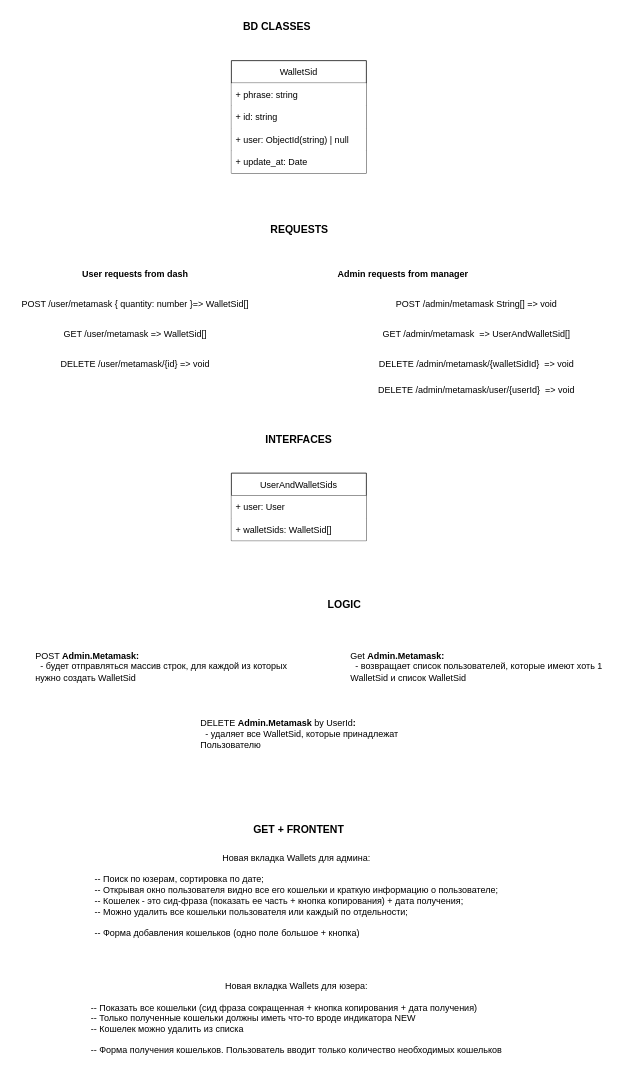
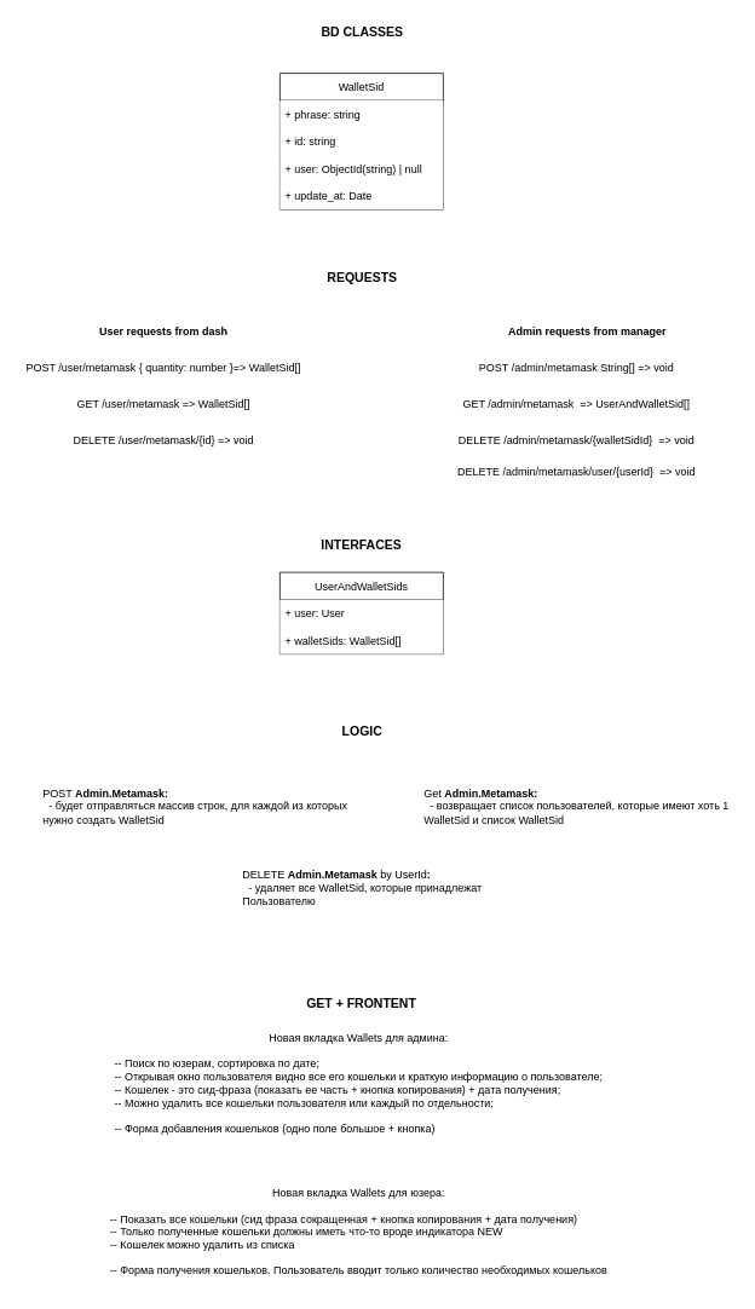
- <mxCell id="2" value="BD CLASSES" style="text;html=1;strokeColor=none;fillColor=none;align=center;verticalAlign=middle;whiteSpace=wrap;rounded=0;fontSize=14;fontStyle=1" vertex="1" parent="1"><mxGeometry x="226" y="20" width="286" height="30" as="geometry" /></mxCell>
+ <mxCell id="2" value="BD CLASSES" style="text;html=1;strokeColor=none;fillColor=none;align=center;verticalAlign=middle;whiteSpace=wrap;rounded=0;fontSize=14;fontStyle=1" vertex="1" parent="1"><mxGeometry x="256" y="20" width="286" height="30" as="geometry" /></mxCell>
- <mxCell id="12" value="Admin requests from manager" style="text;html=1;strokeColor=none;fillColor=none;align=center;verticalAlign=middle;whiteSpace=wrap;rounded=0;fontStyle=1" vertex="1" parent="1"><mxGeometry x="432" y="350" width="210" height="30" as="geometry" /></mxCell>
+ <mxCell id="12" value="Admin requests from manager" style="text;html=1;strokeColor=none;fillColor=none;align=center;verticalAlign=middle;whiteSpace=wrap;rounded=0;fontStyle=1" vertex="1" parent="1"><mxGeometry x="542" y="350" width="210" height="30" as="geometry" /></mxCell>
- <mxCell id="17" value="INTERFACES" style="text;html=1;strokeColor=none;fillColor=none;align=center;verticalAlign=middle;whiteSpace=wrap;rounded=0;fontSize=14;fontStyle=1" vertex="1" parent="1"><mxGeometry x="255" y="570" width="286" height="30" as="geometry" /></mxCell>
+ <mxCell id="17" value="INTERFACES" style="text;html=1;strokeColor=none;fillColor=none;align=center;verticalAlign=middle;whiteSpace=wrap;rounded=0;fontSize=14;fontStyle=1" vertex="1" parent="1"><mxGeometry x="255" y="585" width="286" height="30" as="geometry" /></mxCell>
- <mxCell id="22" value="LOGIC" style="text;html=1;strokeColor=none;fillColor=none;align=center;verticalAlign=middle;whiteSpace=wrap;rounded=0;fontSize=14;fontStyle=1" vertex="1" parent="1"><mxGeometry x="316" y="790" width="286" height="30" as="geometry" /></mxCell>
+ <mxCell id="22" value="LOGIC" style="text;html=1;strokeColor=none;fillColor=none;align=center;verticalAlign=middle;whiteSpace=wrap;rounded=0;fontSize=14;fontStyle=1" vertex="1" parent="1"><mxGeometry x="256" y="790" width="286" height="30" as="geometry" /></mxCell>
